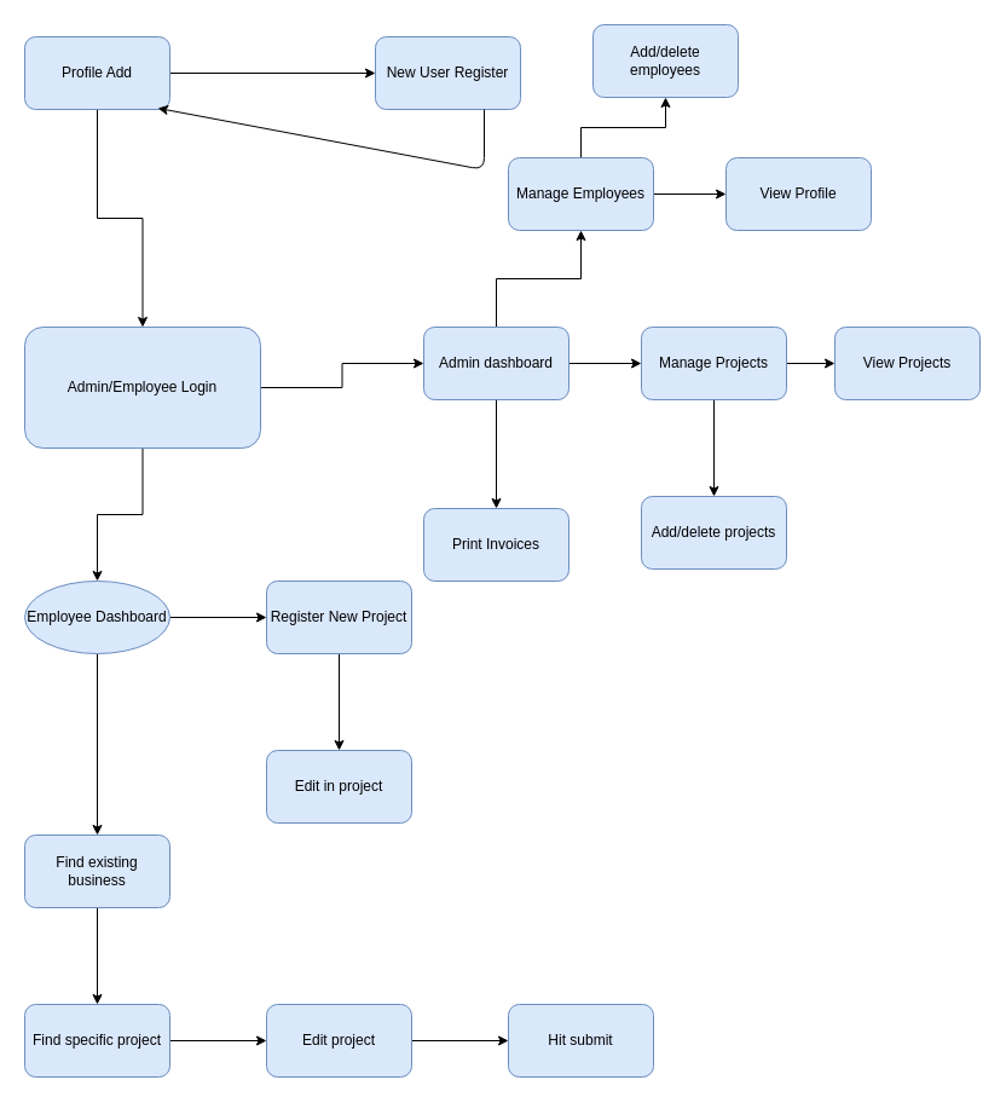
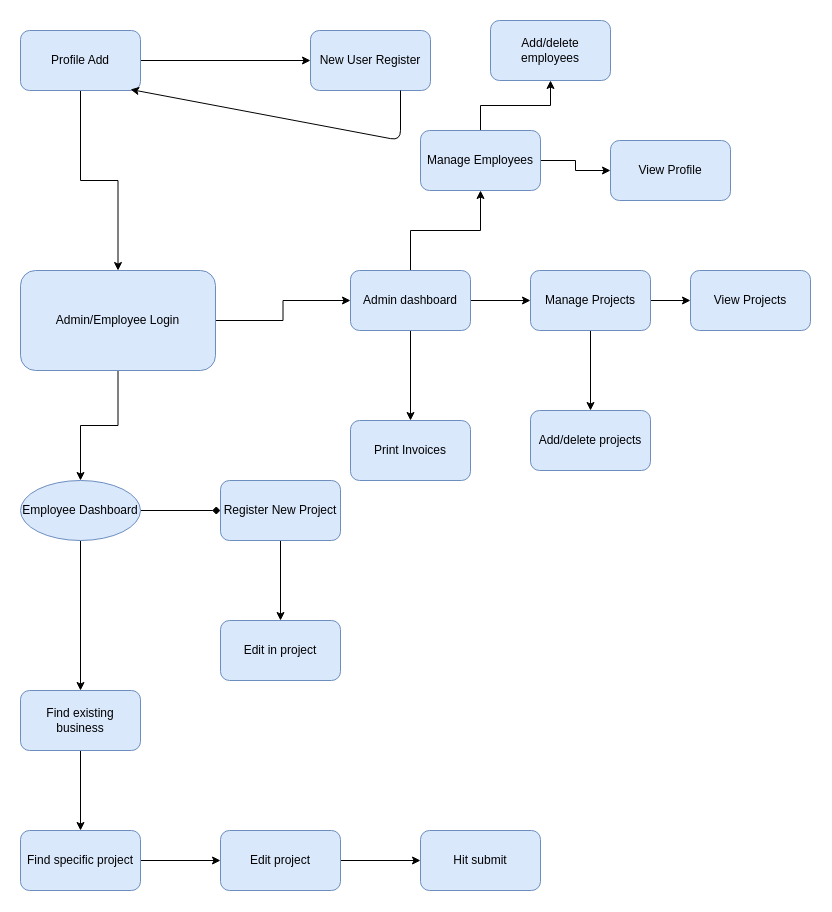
- <mxCell id="34" value="View Profile" style="rounded=1;whiteSpace=wrap;html=1;fillColor=#dae8fc;strokeColor=#6c8ebf;" vertex="1" parent="1"><mxGeometry x="600" y="130" width="120" height="60" as="geometry" /></mxCell>
+ <mxCell id="34" value="View Profile" style="rounded=1;whiteSpace=wrap;html=1;fillColor=#dae8fc;strokeColor=#6c8ebf;" vertex="1" parent="1"><mxGeometry x="610" y="140" width="120" height="60" as="geometry" /></mxCell>
- <mxCell id="8" value="" style="edgeStyle=orthogonalEdgeStyle;rounded=0;orthogonalLoop=1;jettySize=auto;html=1;" edge="1" parent="1" source="10" target="19"><mxGeometry relative="1" as="geometry" /></mxCell>
+ <mxCell id="8" value="" style="edgeStyle=orthogonalEdgeStyle;rounded=0;orthogonalLoop=1;jettySize=auto;html=1;endArrow=diamond;" edge="1" parent="1" source="10" target="19"><mxGeometry relative="1" as="geometry" /></mxCell>
